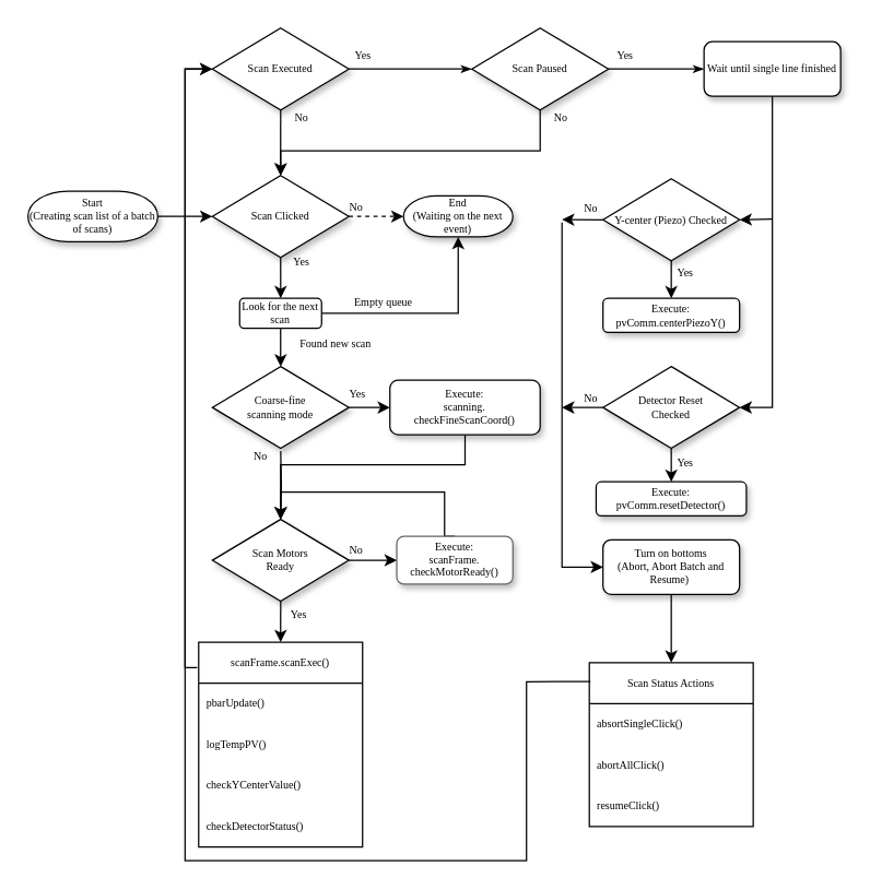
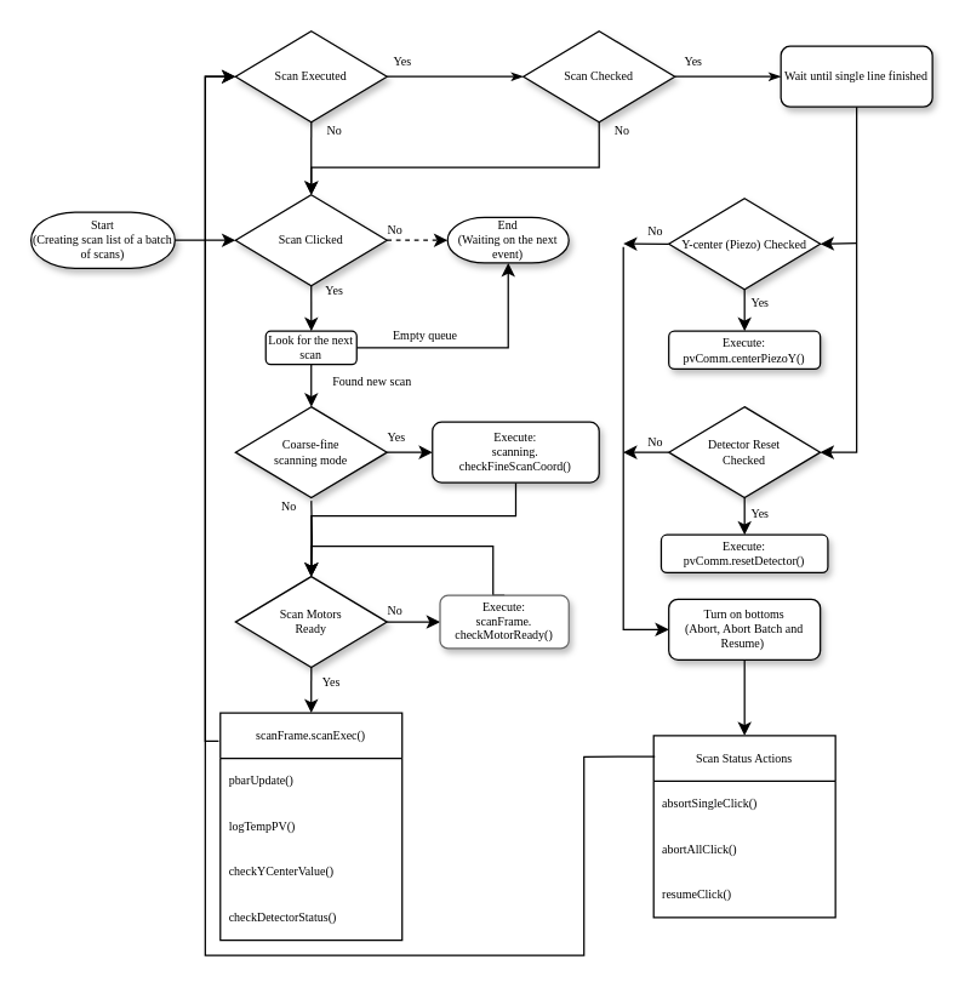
- <mxCell id="8" value="Scan Paused" style="rhombus;whiteSpace=wrap;html=1;rounded=0;shadow=1;labelBackgroundColor=none;strokeWidth=1;fontFamily=Verdana;fontSize=8;align=center;sketch=0;" parent="1" vertex="1"><mxGeometry x="345" y="20" width="100" height="60" as="geometry" /></mxCell>
+ <mxCell id="8" value="Scan Checked" style="rhombus;whiteSpace=wrap;html=1;rounded=0;shadow=1;labelBackgroundColor=none;strokeWidth=1;fontFamily=Verdana;fontSize=8;align=center;sketch=0;" parent="1" vertex="1"><mxGeometry x="345" y="20" width="100" height="60" as="geometry" /></mxCell>
